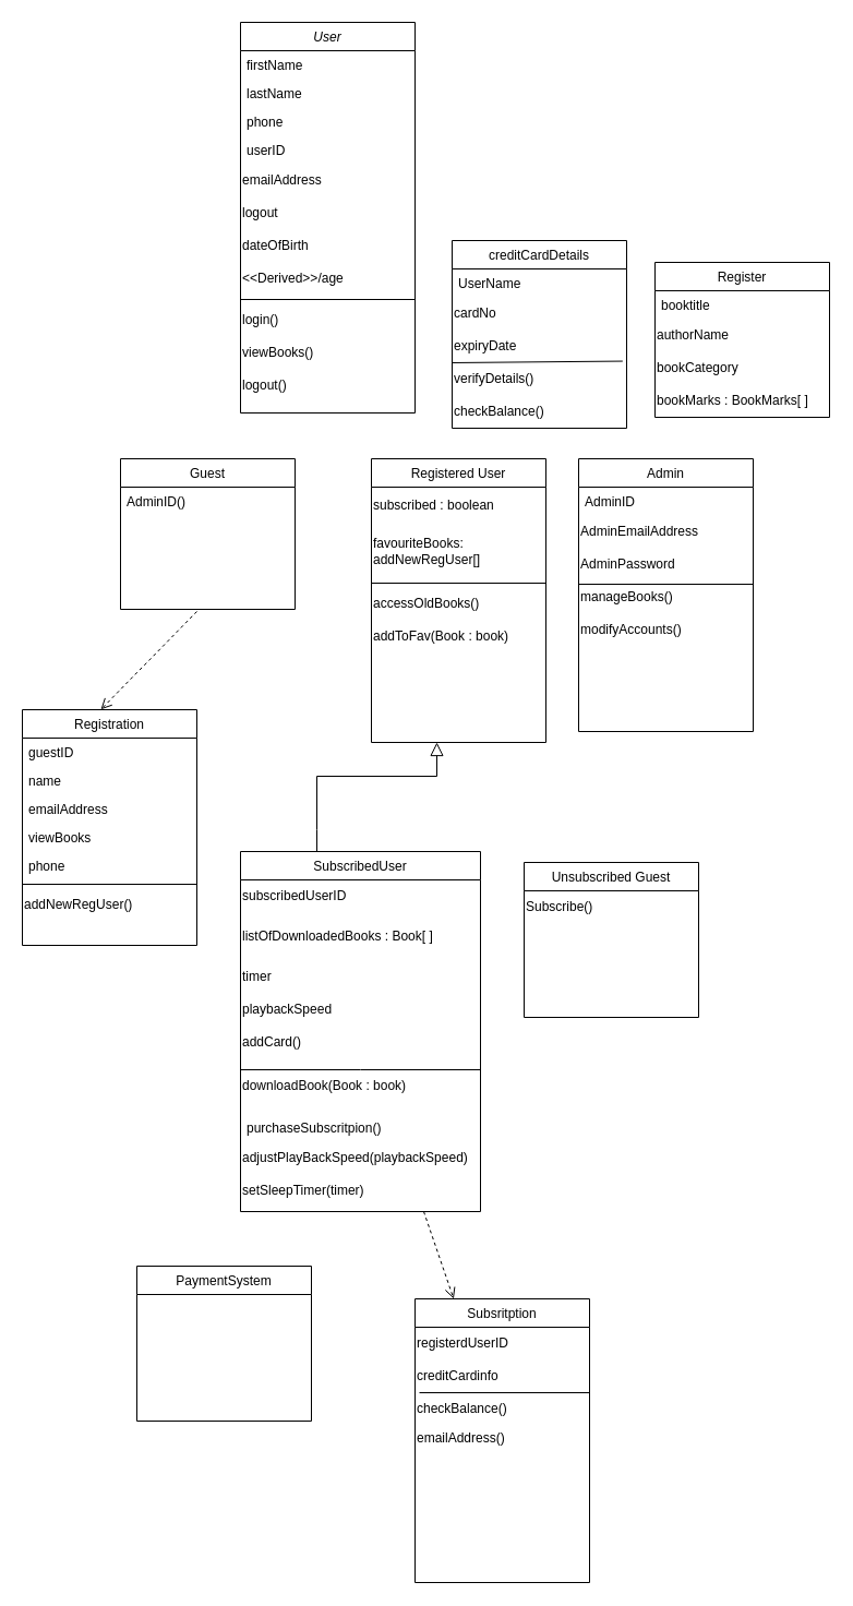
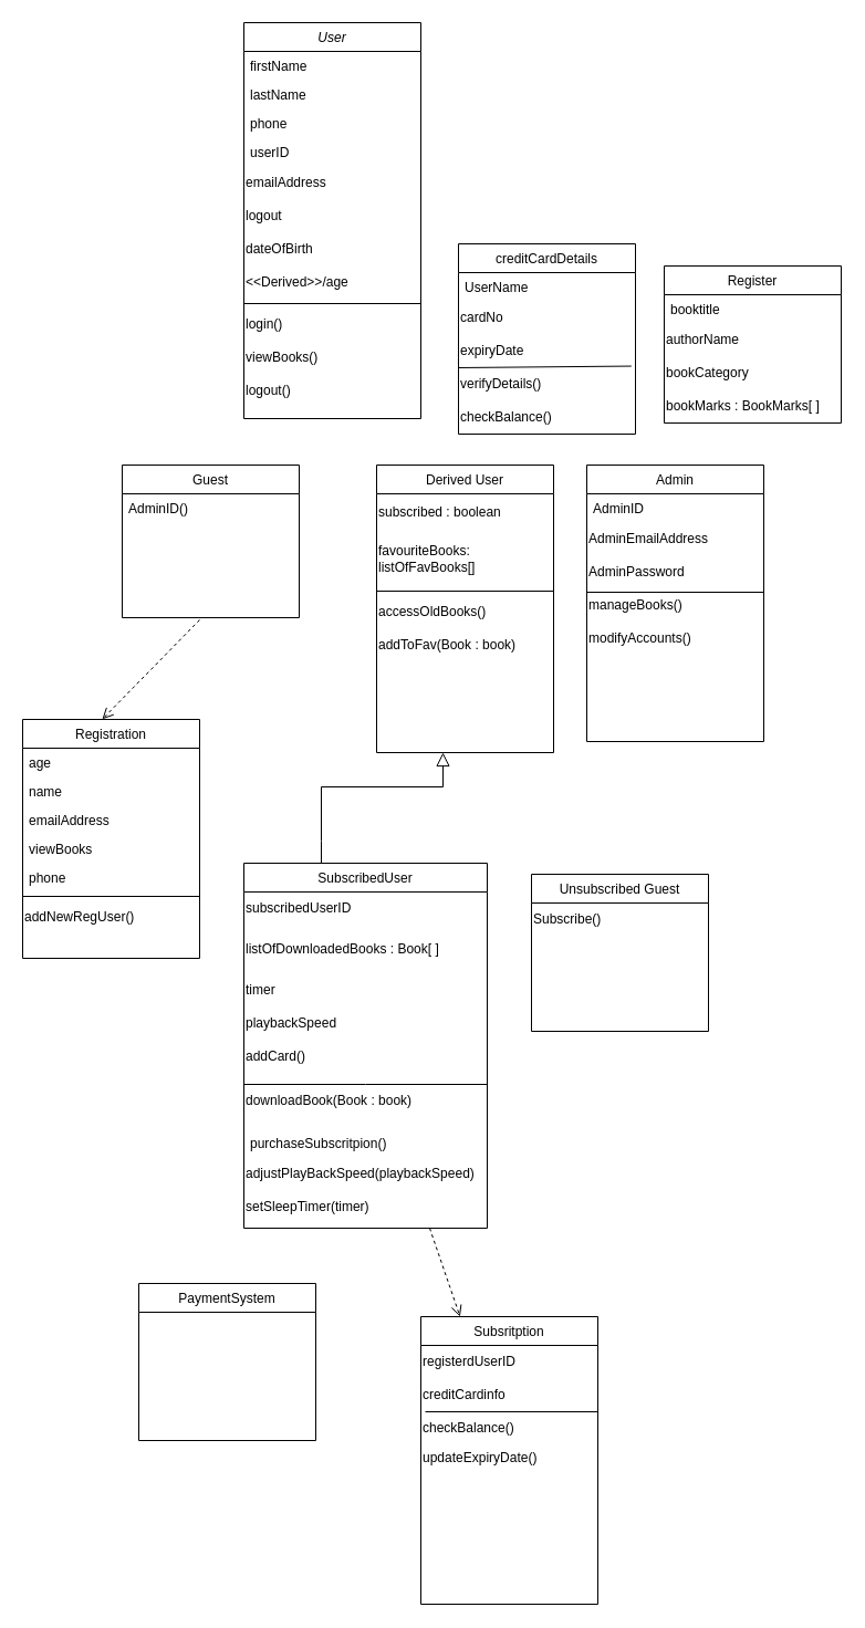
- <mxCell id="17" value="Registered User" style="swimlane;fontStyle=0;align=center;verticalAlign=top;childLayout=stackLayout;horizontal=1;startSize=26;horizontalStack=0;resizeParent=1;resizeLast=0;collapsible=1;marginBottom=0;rounded=0;shadow=0;strokeWidth=1;" parent="1" vertex="1"><mxGeometry x="340" y="420" width="160" height="260" as="geometry"><mxRectangle x="340" y="380" width="170" height="26" as="alternateBounds" /></mxGeometry></mxCell>
+ <mxCell id="17" value="Derived User" style="swimlane;fontStyle=0;align=center;verticalAlign=top;childLayout=stackLayout;horizontal=1;startSize=26;horizontalStack=0;resizeParent=1;resizeLast=0;collapsible=1;marginBottom=0;rounded=0;shadow=0;strokeWidth=1;" parent="1" vertex="1"><mxGeometry x="340" y="420" width="160" height="260" as="geometry"><mxRectangle x="340" y="380" width="170" height="26" as="alternateBounds" /></mxGeometry></mxCell>
- <mxCell id="19" value="favouriteBooks: addNewRegUser[]" style="text;html=1;strokeColor=none;fillColor=none;align=left;verticalAlign=middle;whiteSpace=wrap;rounded=0;" parent="17" vertex="1"><mxGeometry y="60" width="160" height="50" as="geometry" /></mxCell>
+ <mxCell id="19" value="favouriteBooks: listOfFavBooks[]" style="text;html=1;strokeColor=none;fillColor=none;align=left;verticalAlign=middle;whiteSpace=wrap;rounded=0;" parent="17" vertex="1"><mxGeometry y="60" width="160" height="50" as="geometry" /></mxCell>
- <mxCell id="45" value="guestID" style="text;align=left;verticalAlign=top;spacingLeft=4;spacingRight=4;overflow=hidden;rotatable=0;points=[[0,0.5],[1,0.5]];portConstraint=eastwest;" parent="44" vertex="1"><mxGeometry y="26" width="160" height="26" as="geometry" /></mxCell>
+ <mxCell id="45" value="age" style="text;align=left;verticalAlign=top;spacingLeft=4;spacingRight=4;overflow=hidden;rotatable=0;points=[[0,0.5],[1,0.5]];portConstraint=eastwest;" parent="44" vertex="1"><mxGeometry y="26" width="160" height="26" as="geometry" /></mxCell>
- <mxCell id="59" value="emailAddress()" style="text;html=1;strokeColor=none;fillColor=none;align=left;verticalAlign=middle;whiteSpace=wrap;rounded=0;" vertex="1" parent="54"><mxGeometry y="116" width="160" height="24" as="geometry" /></mxCell>
+ <mxCell id="59" value="updateExpiryDate()" style="text;html=1;strokeColor=none;fillColor=none;align=left;verticalAlign=middle;whiteSpace=wrap;rounded=0;" vertex="1" parent="54"><mxGeometry y="116" width="160" height="24" as="geometry" /></mxCell>
